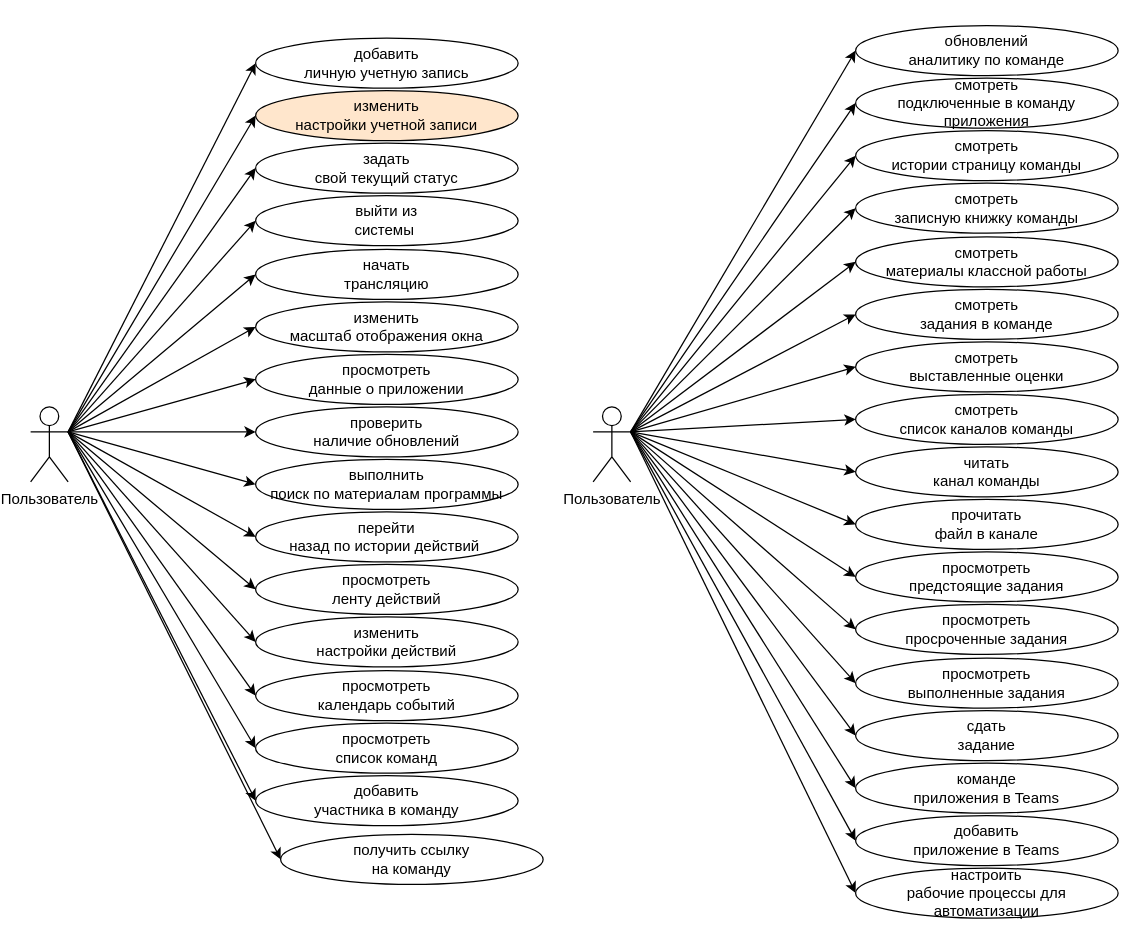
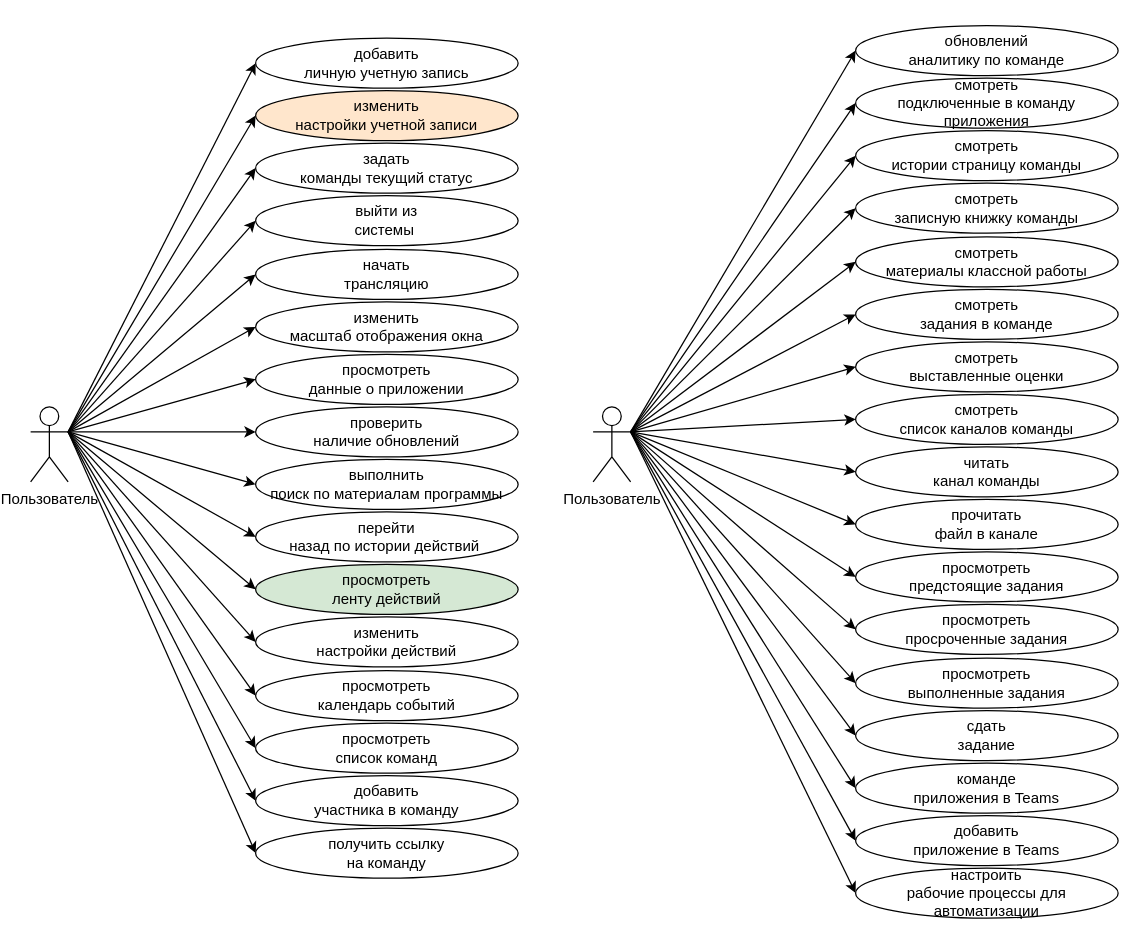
- <mxCell id="6" value="задать&lt;br/&gt;свой текущий статус" style="ellipse;whiteSpace=wrap;html=1;" vertex="1" parent="1"><mxGeometry x="200" y="114" width="210" height="40" as="geometry" /></mxCell>
+ <mxCell id="6" value="задать&lt;br/&gt;команды текущий статус" style="ellipse;whiteSpace=wrap;html=1;" vertex="1" parent="1"><mxGeometry x="200" y="114" width="210" height="40" as="geometry" /></mxCell>
- <mxCell id="14" value="просмотреть&lt;br/&gt;ленту действий" style="ellipse;whiteSpace=wrap;html=1;" vertex="1" parent="1"><mxGeometry x="200" y="451" width="210" height="40" as="geometry" /></mxCell>
+ <mxCell id="14" value="просмотреть&lt;br/&gt;ленту действий" style="ellipse;whiteSpace=wrap;html=1;fillColor=#d5e8d4;" vertex="1" parent="1"><mxGeometry x="200" y="451" width="210" height="40" as="geometry" /></mxCell>
- <mxCell id="32" value="получить ссылку&lt;br/&gt;на команду" style="ellipse;whiteSpace=wrap;html=1;" vertex="1" parent="1"><mxGeometry x="220" y="667" width="210" height="40" as="geometry" /></mxCell>
+ <mxCell id="32" value="получить ссылку&lt;br/&gt;на команду" style="ellipse;whiteSpace=wrap;html=1;" vertex="1" parent="1"><mxGeometry x="200" y="662" width="210" height="40" as="geometry" /></mxCell>
